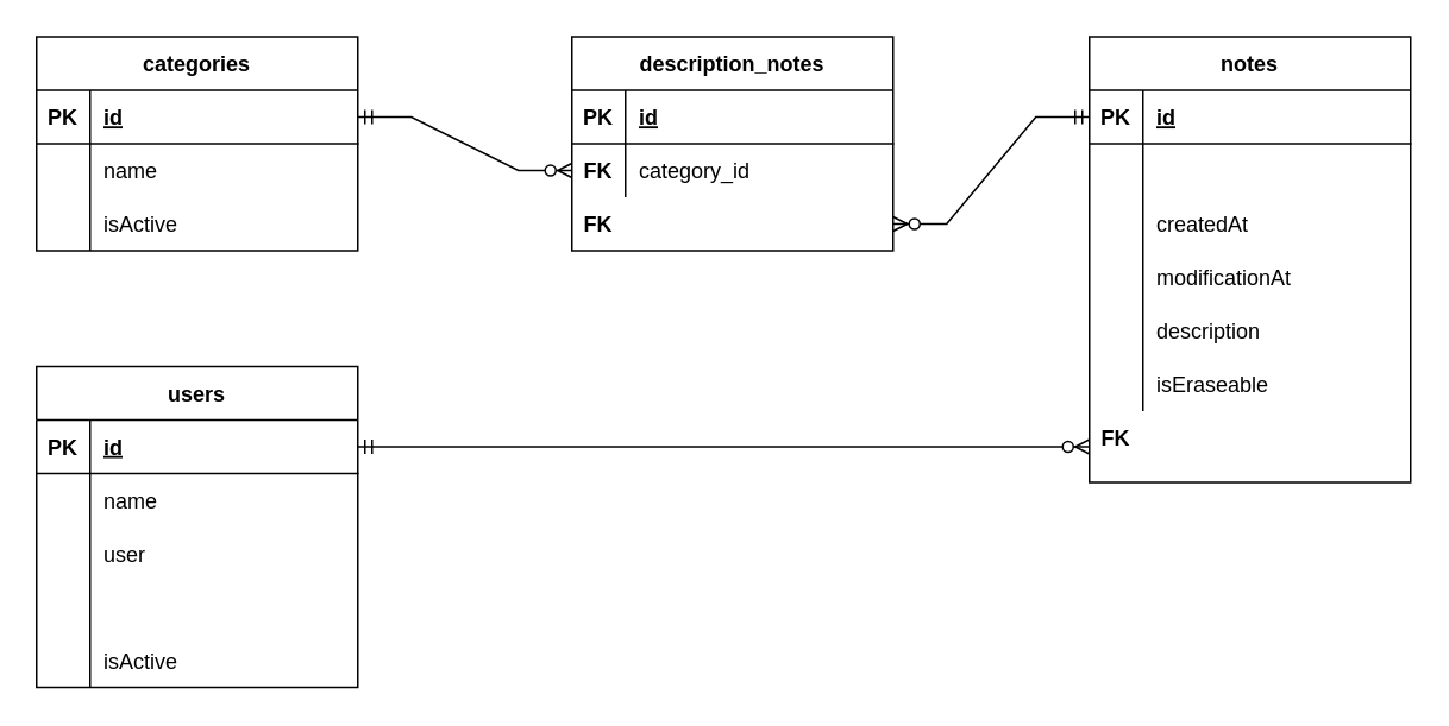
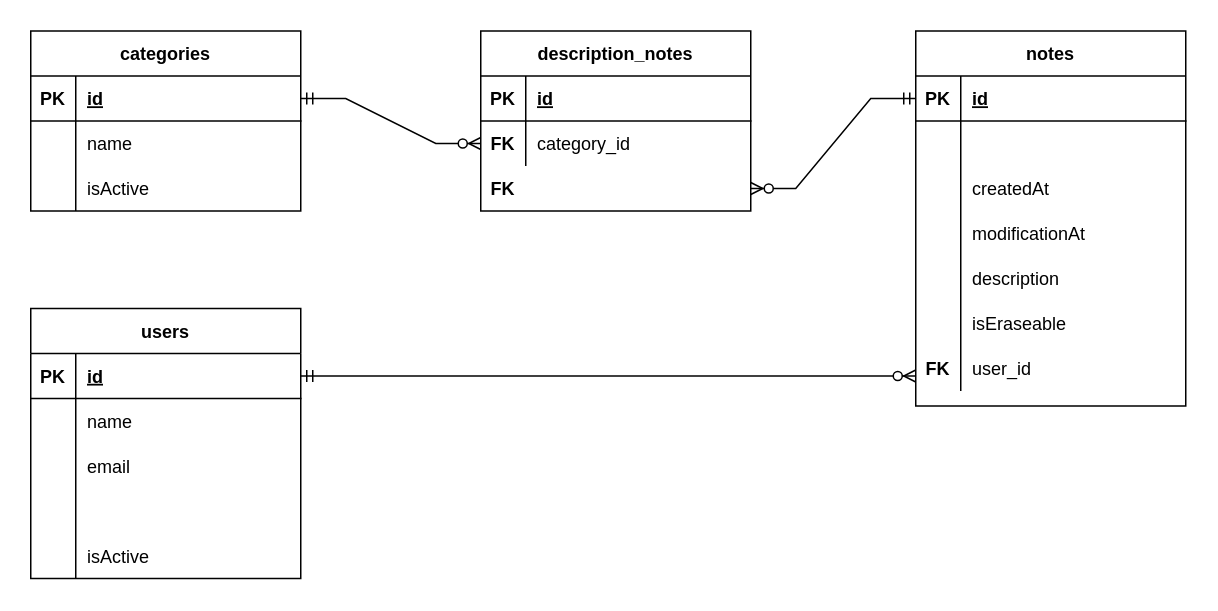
+ <mxCell id="47" value="user_id" style="shape=partialRectangle;connectable=0;fillColor=none;top=0;left=0;bottom=0;right=0;align=left;spacingLeft=6;overflow=hidden;" parent="45" vertex="1"><mxGeometry x="30" width="150" height="30" as="geometry"><mxRectangle width="150" height="30" as="alternateBounds" /></mxGeometry></mxCell>
- <mxCell id="11" value="user" style="shape=partialRectangle;connectable=0;fillColor=none;top=0;left=0;bottom=0;right=0;align=left;spacingLeft=6;overflow=hidden;strokeColor=default;fontColor=default;" parent="9" vertex="1"><mxGeometry x="30" width="150" height="30" as="geometry"><mxRectangle width="150" height="30" as="alternateBounds" /></mxGeometry></mxCell>
+ <mxCell id="11" value="email" style="shape=partialRectangle;connectable=0;fillColor=none;top=0;left=0;bottom=0;right=0;align=left;spacingLeft=6;overflow=hidden;strokeColor=default;fontColor=default;" parent="9" vertex="1"><mxGeometry x="30" width="150" height="30" as="geometry"><mxRectangle width="150" height="30" as="alternateBounds" /></mxGeometry></mxCell>
